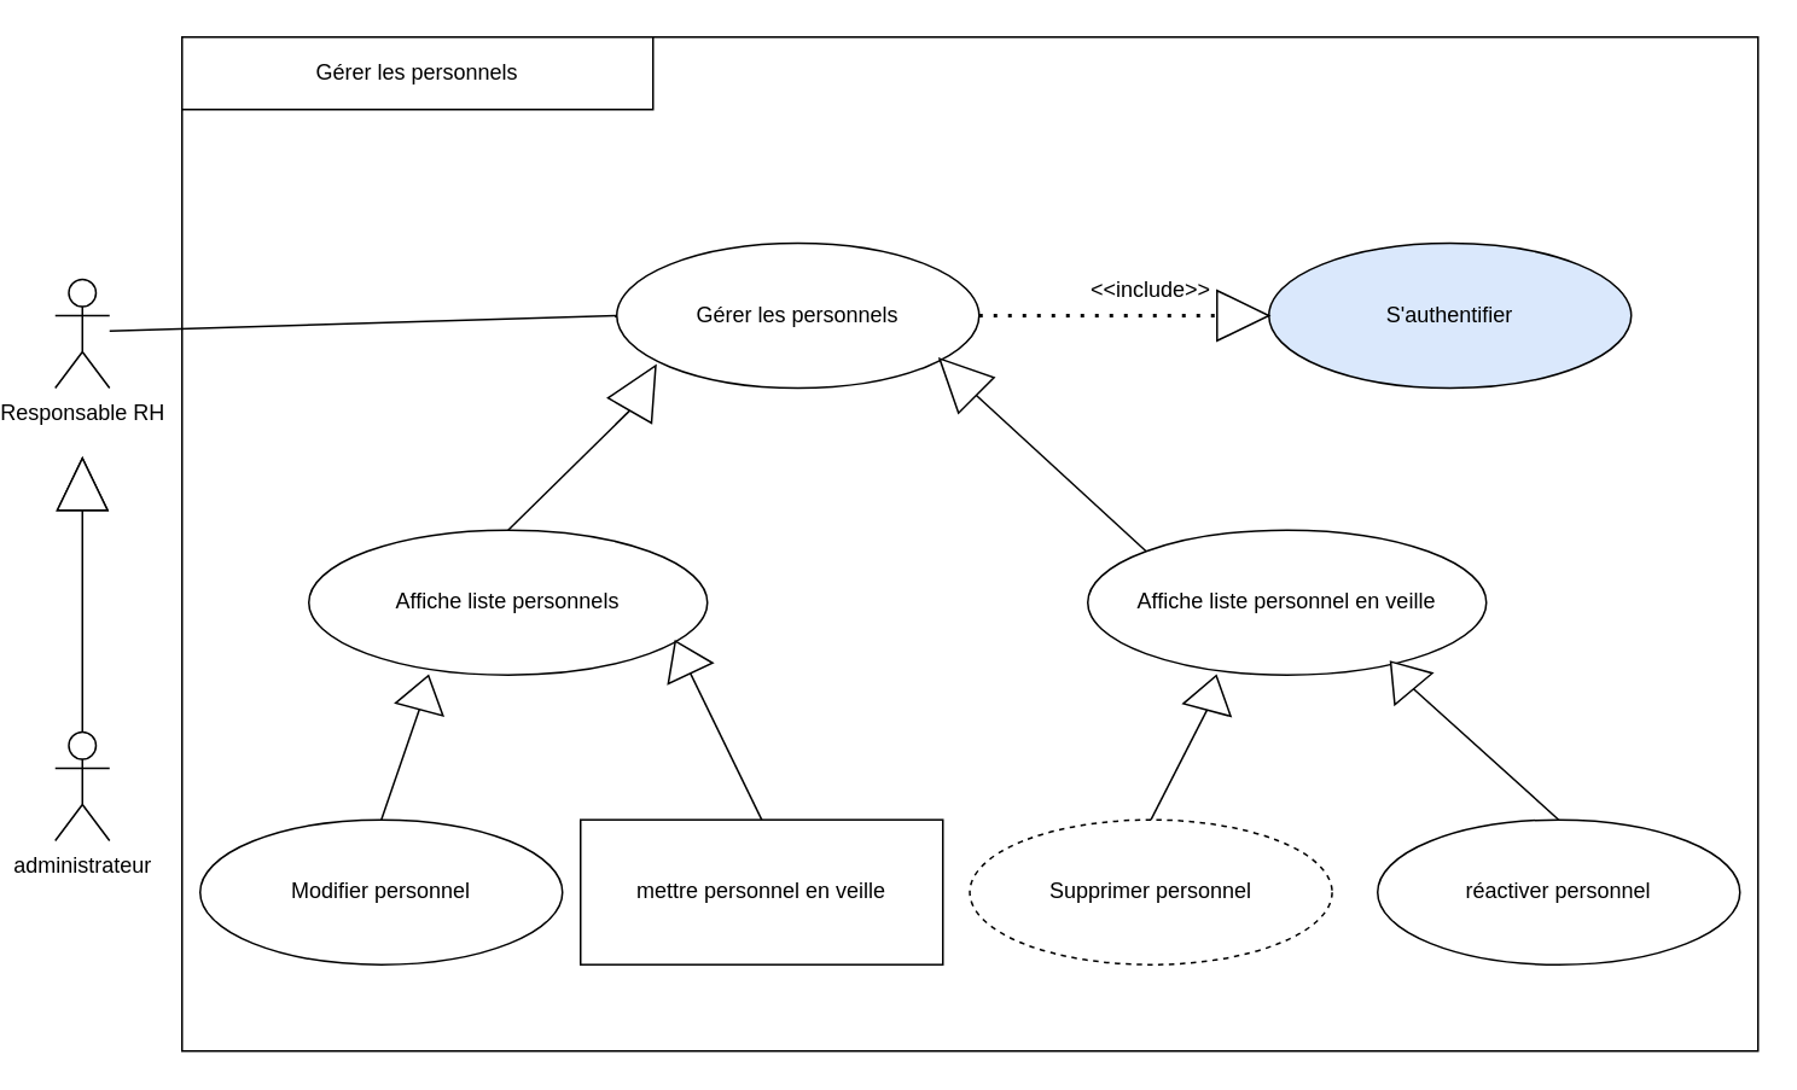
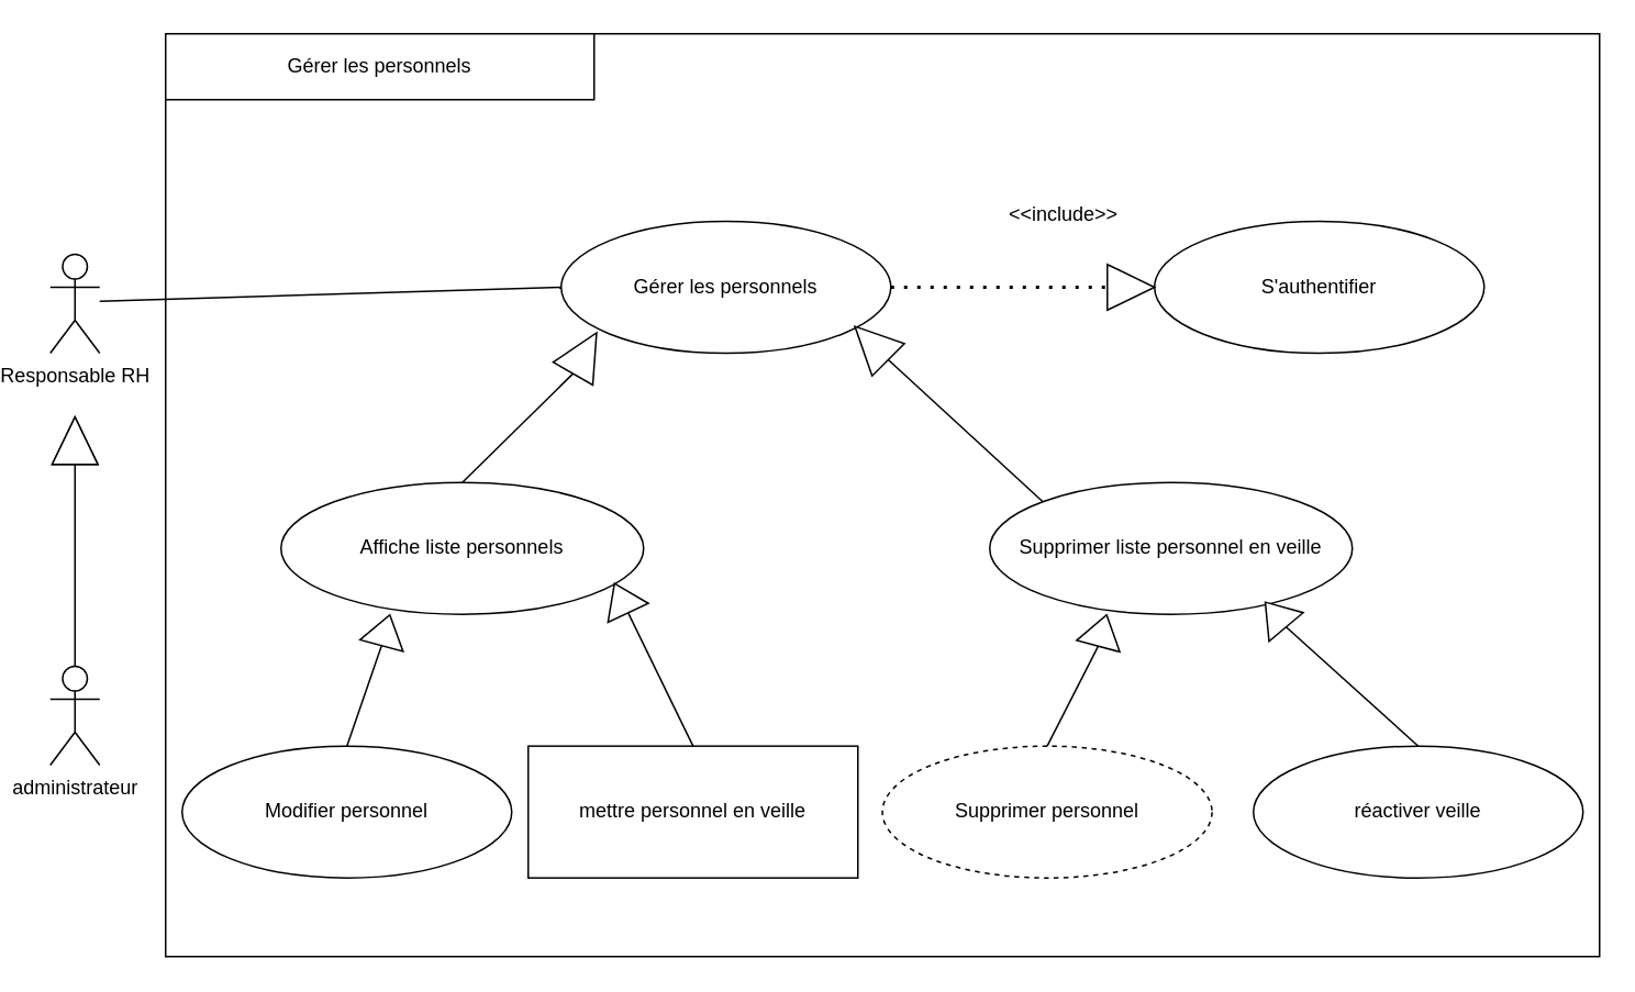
- <mxCell id="16" value="&amp;lt;&amp;lt;include&amp;gt;&amp;gt;" style="text;html=1;strokeColor=none;fillColor=none;align=center;verticalAlign=middle;whiteSpace=wrap;rounded=0;" parent="1" vertex="1"><mxGeometry x="604.87" y="150" width="40" height="20" as="geometry" /></mxCell>
+ <mxCell id="16" value="&amp;lt;&amp;lt;include&amp;gt;&amp;gt;" style="text;html=1;strokeColor=none;fillColor=none;align=center;verticalAlign=middle;whiteSpace=wrap;rounded=0;" parent="1" vertex="1"><mxGeometry x="614.87" y="120" width="40" height="20" as="geometry" /></mxCell>
- <mxCell id="7" value="S'authentifier" style="ellipse;whiteSpace=wrap;html=1;fillColor=#dae8fc;" parent="1" vertex="1"><mxGeometry x="690" y="133.85" width="200" height="80" as="geometry" /></mxCell>
+ <mxCell id="7" value="S'authentifier" style="ellipse;whiteSpace=wrap;html=1;" parent="1" vertex="1"><mxGeometry x="690" y="133.85" width="200" height="80" as="geometry" /></mxCell>
- <mxCell id="24" value="Affiche liste personnel en veille" style="ellipse;whiteSpace=wrap;html=1;" parent="1" vertex="1"><mxGeometry x="590" y="292.29" width="220" height="80" as="geometry" /></mxCell>
+ <mxCell id="24" value="Supprimer liste personnel en veille" style="ellipse;whiteSpace=wrap;html=1;" parent="1" vertex="1"><mxGeometry x="590" y="292.29" width="220" height="80" as="geometry" /></mxCell>
- <mxCell id="30" value="réactiver personnel" style="ellipse;whiteSpace=wrap;html=1;" parent="1" vertex="1"><mxGeometry x="750" y="452.29" width="200" height="80" as="geometry" /></mxCell>
+ <mxCell id="30" value="réactiver veille" style="ellipse;whiteSpace=wrap;html=1;" parent="1" vertex="1"><mxGeometry x="750" y="452.29" width="200" height="80" as="geometry" /></mxCell>
